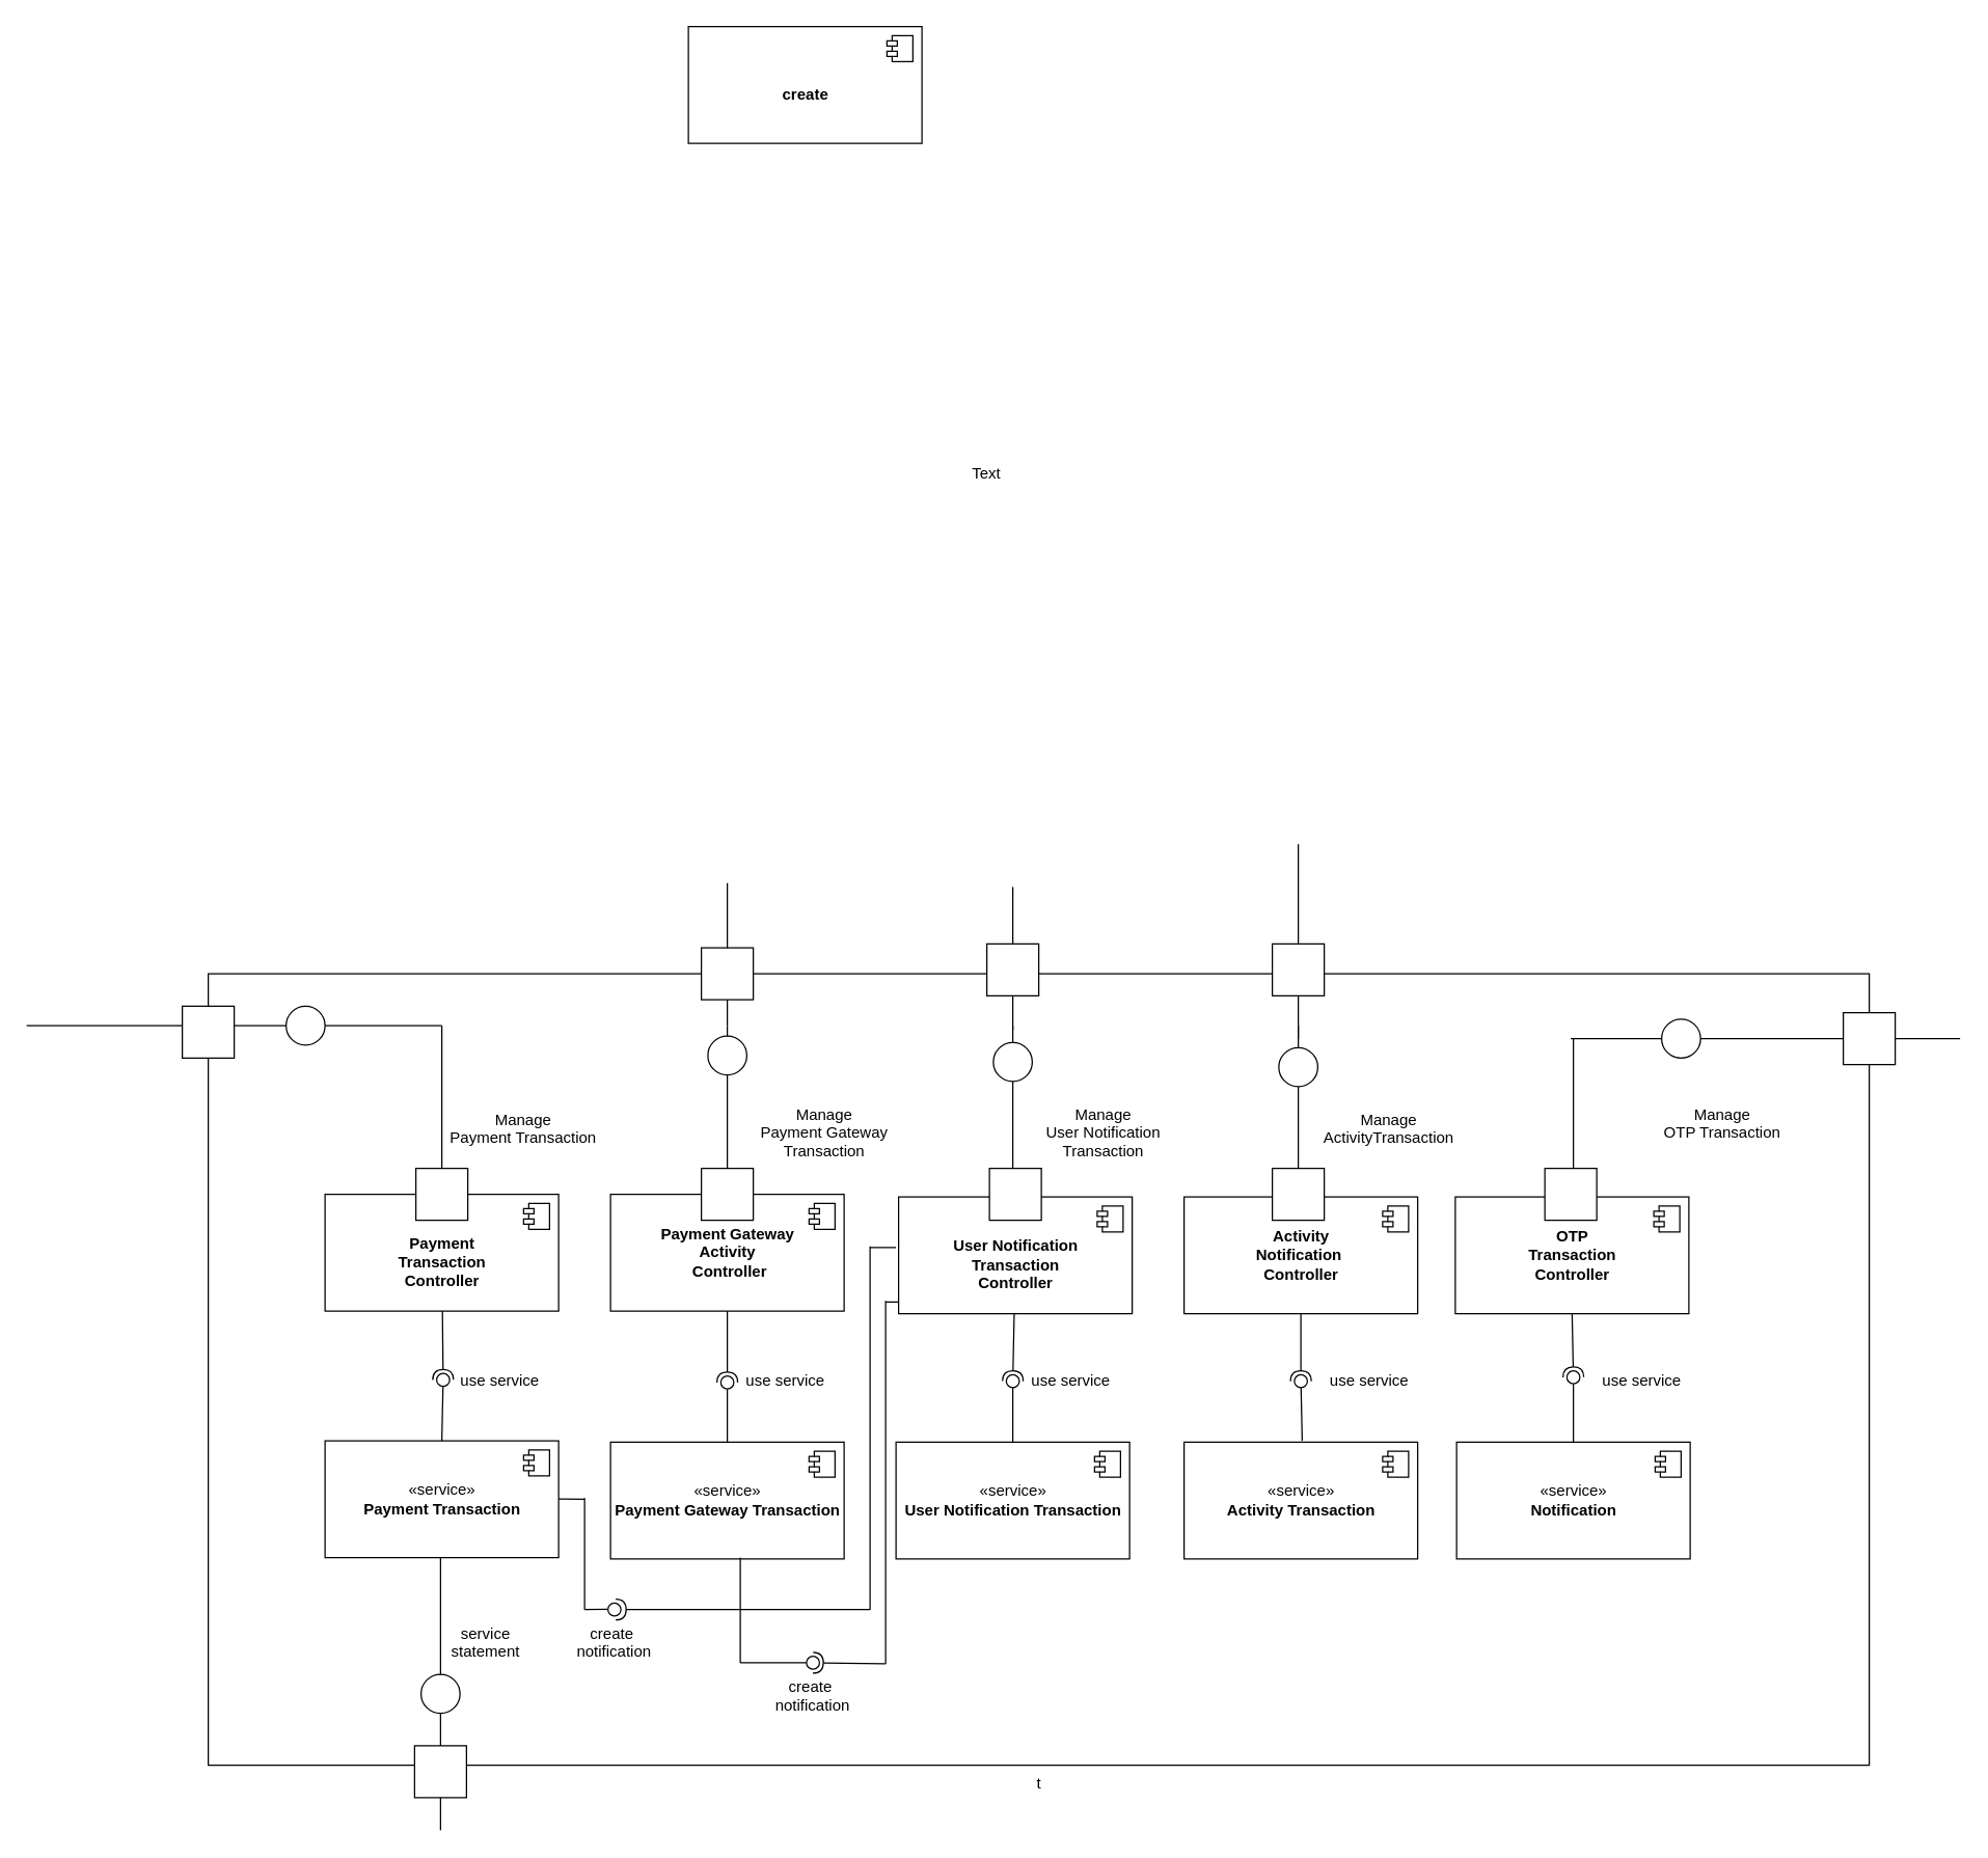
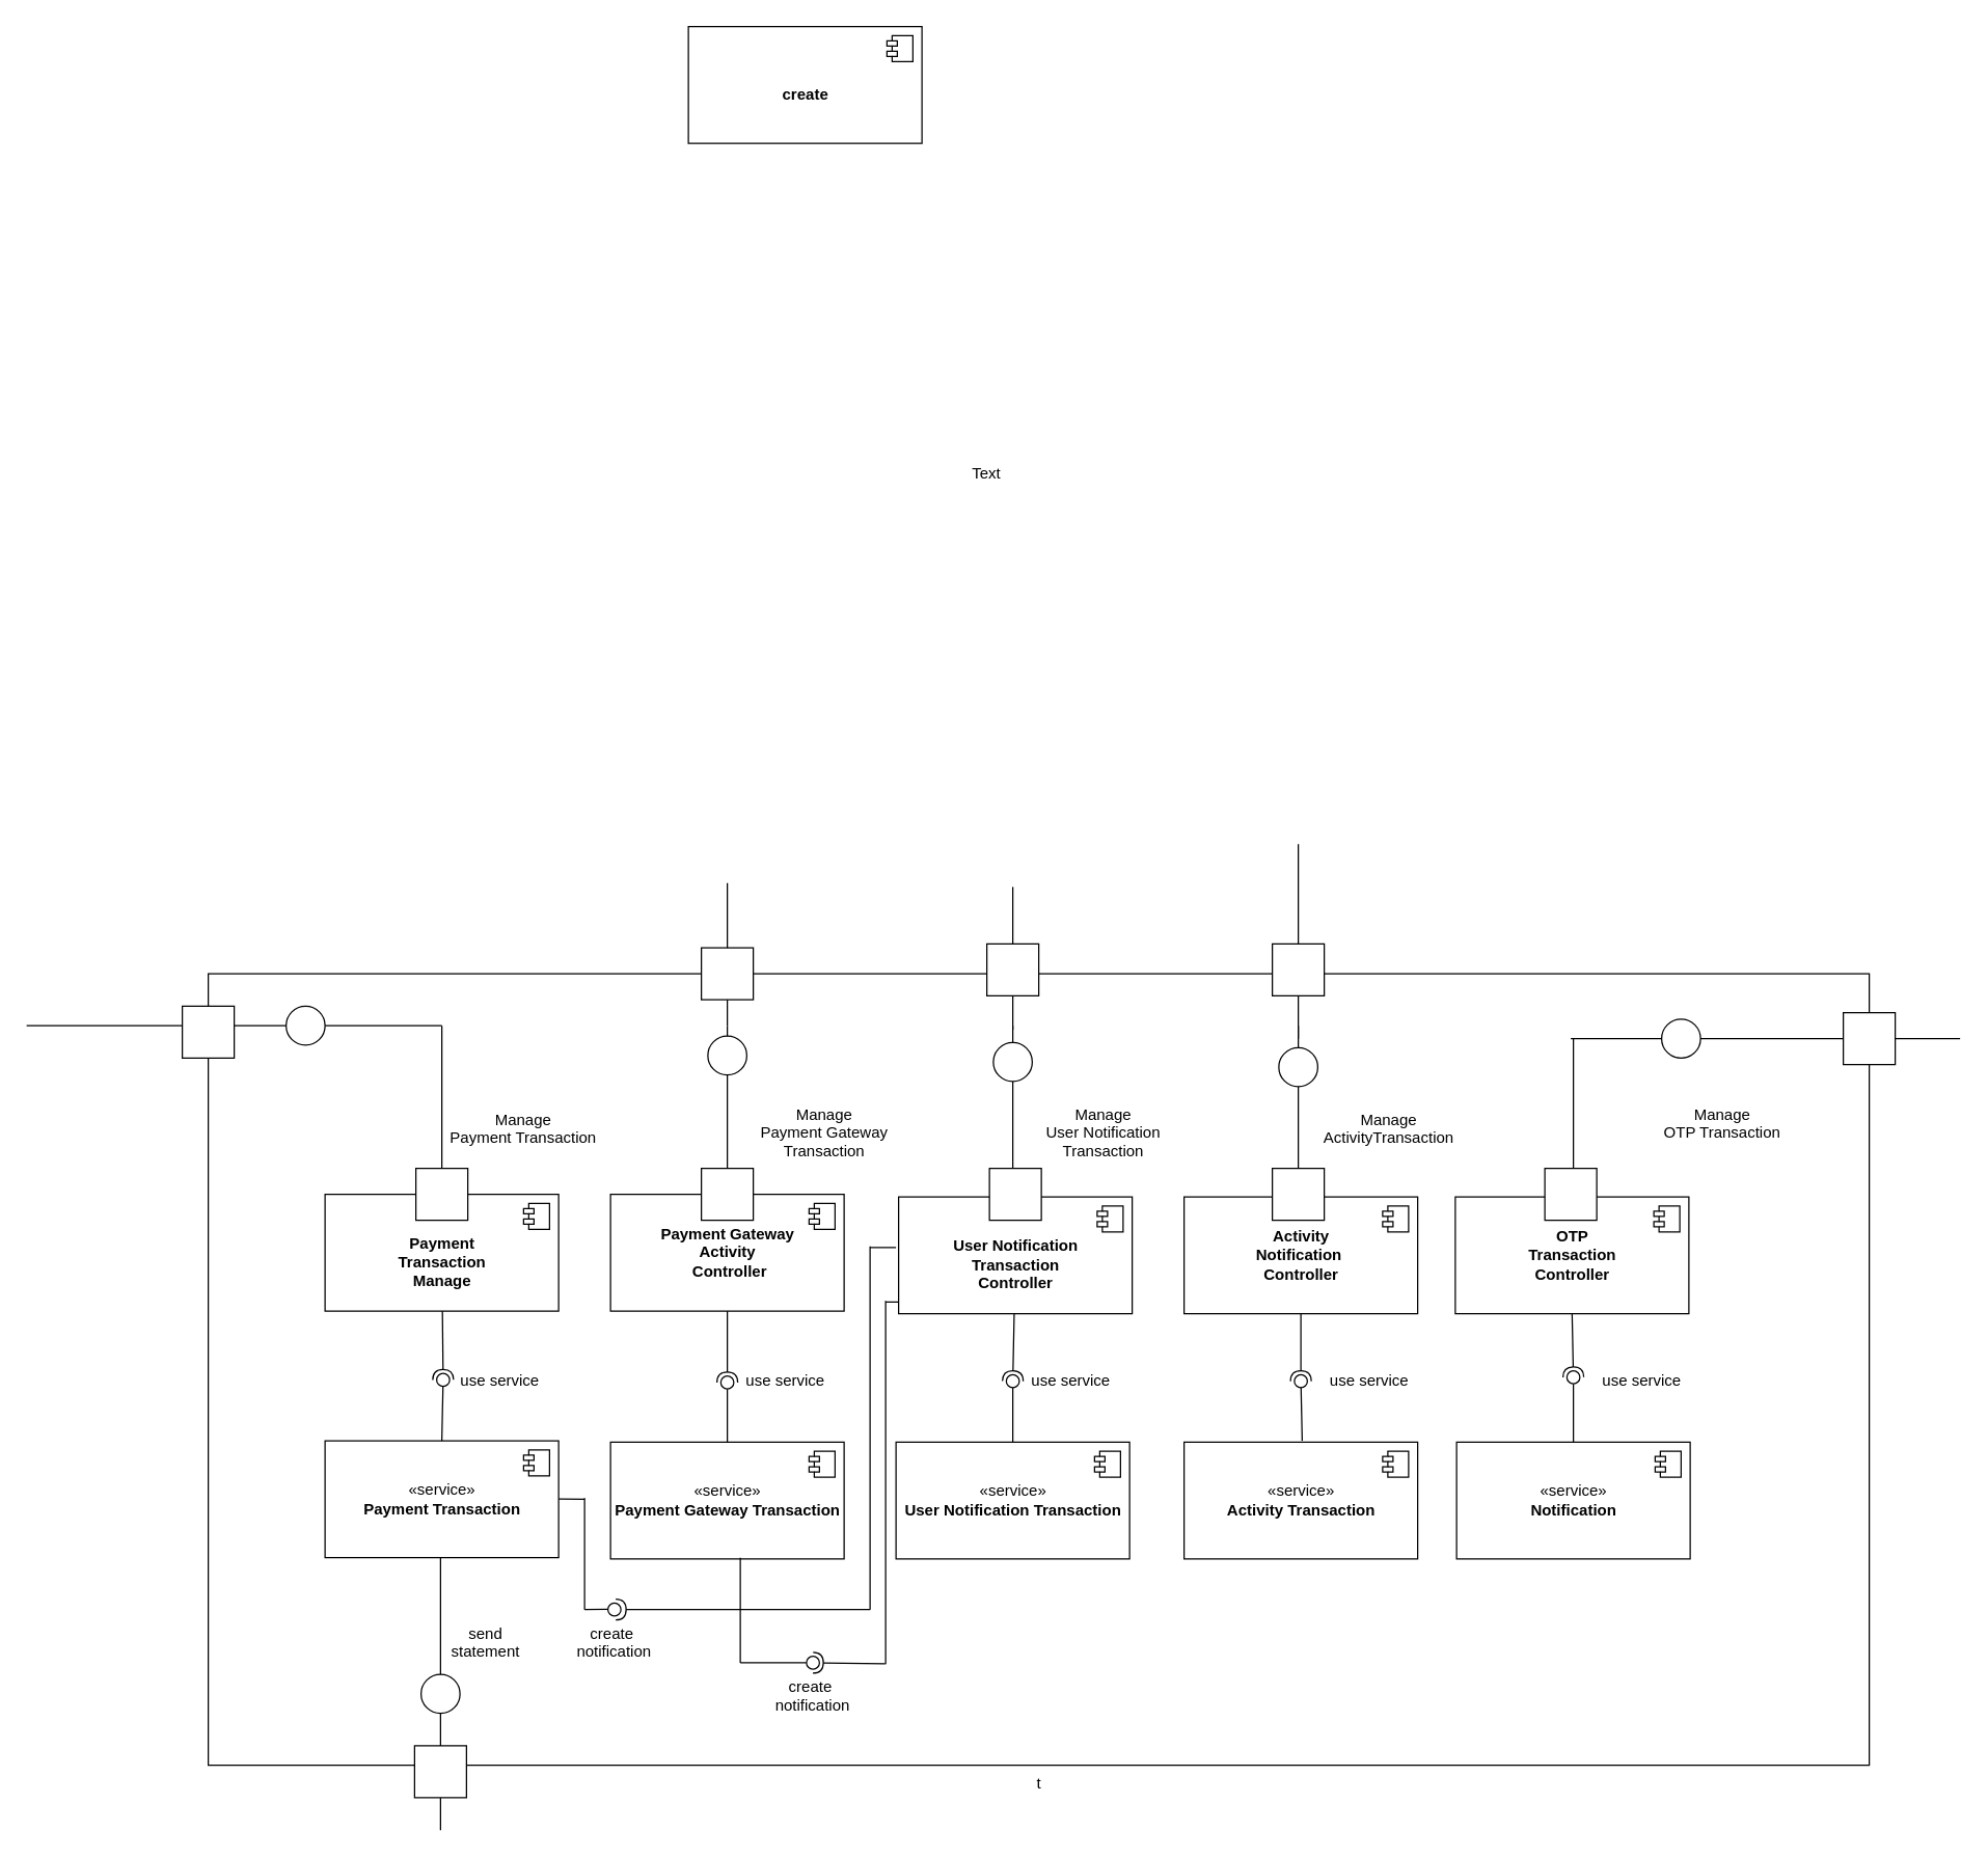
- <mxCell id="16" value="&lt;br&gt;&lt;b&gt;Payment &lt;br&gt;Transaction &lt;br&gt;Controller&lt;/b&gt;" style="html=1;dropTarget=0;" vertex="1" parent="1"><mxGeometry x="250" y="920" width="180" height="90" as="geometry" /></mxCell>
+ <mxCell id="16" value="&lt;br&gt;&lt;b&gt;Payment &lt;br&gt;Transaction &lt;br&gt;Manage&lt;/b&gt;" style="html=1;dropTarget=0;" vertex="1" parent="1"><mxGeometry x="250" y="920" width="180" height="90" as="geometry" /></mxCell>
- <mxCell id="71" value="service&#10;statement" style="text;strokeColor=none;fillColor=none;spacingLeft=4;spacingRight=4;overflow=hidden;rotatable=0;points=[[0,0.5],[1,0.5]];portConstraint=eastwest;fontSize=12;align=center;" vertex="1" parent="1"><mxGeometry x="299" y="1245" width="150" height="45" as="geometry" /></mxCell>
+ <mxCell id="71" value="send&#10;statement" style="text;strokeColor=none;fillColor=none;spacingLeft=4;spacingRight=4;overflow=hidden;rotatable=0;points=[[0,0.5],[1,0.5]];portConstraint=eastwest;fontSize=12;align=center;" vertex="1" parent="1"><mxGeometry x="299" y="1245" width="150" height="45" as="geometry" /></mxCell>
